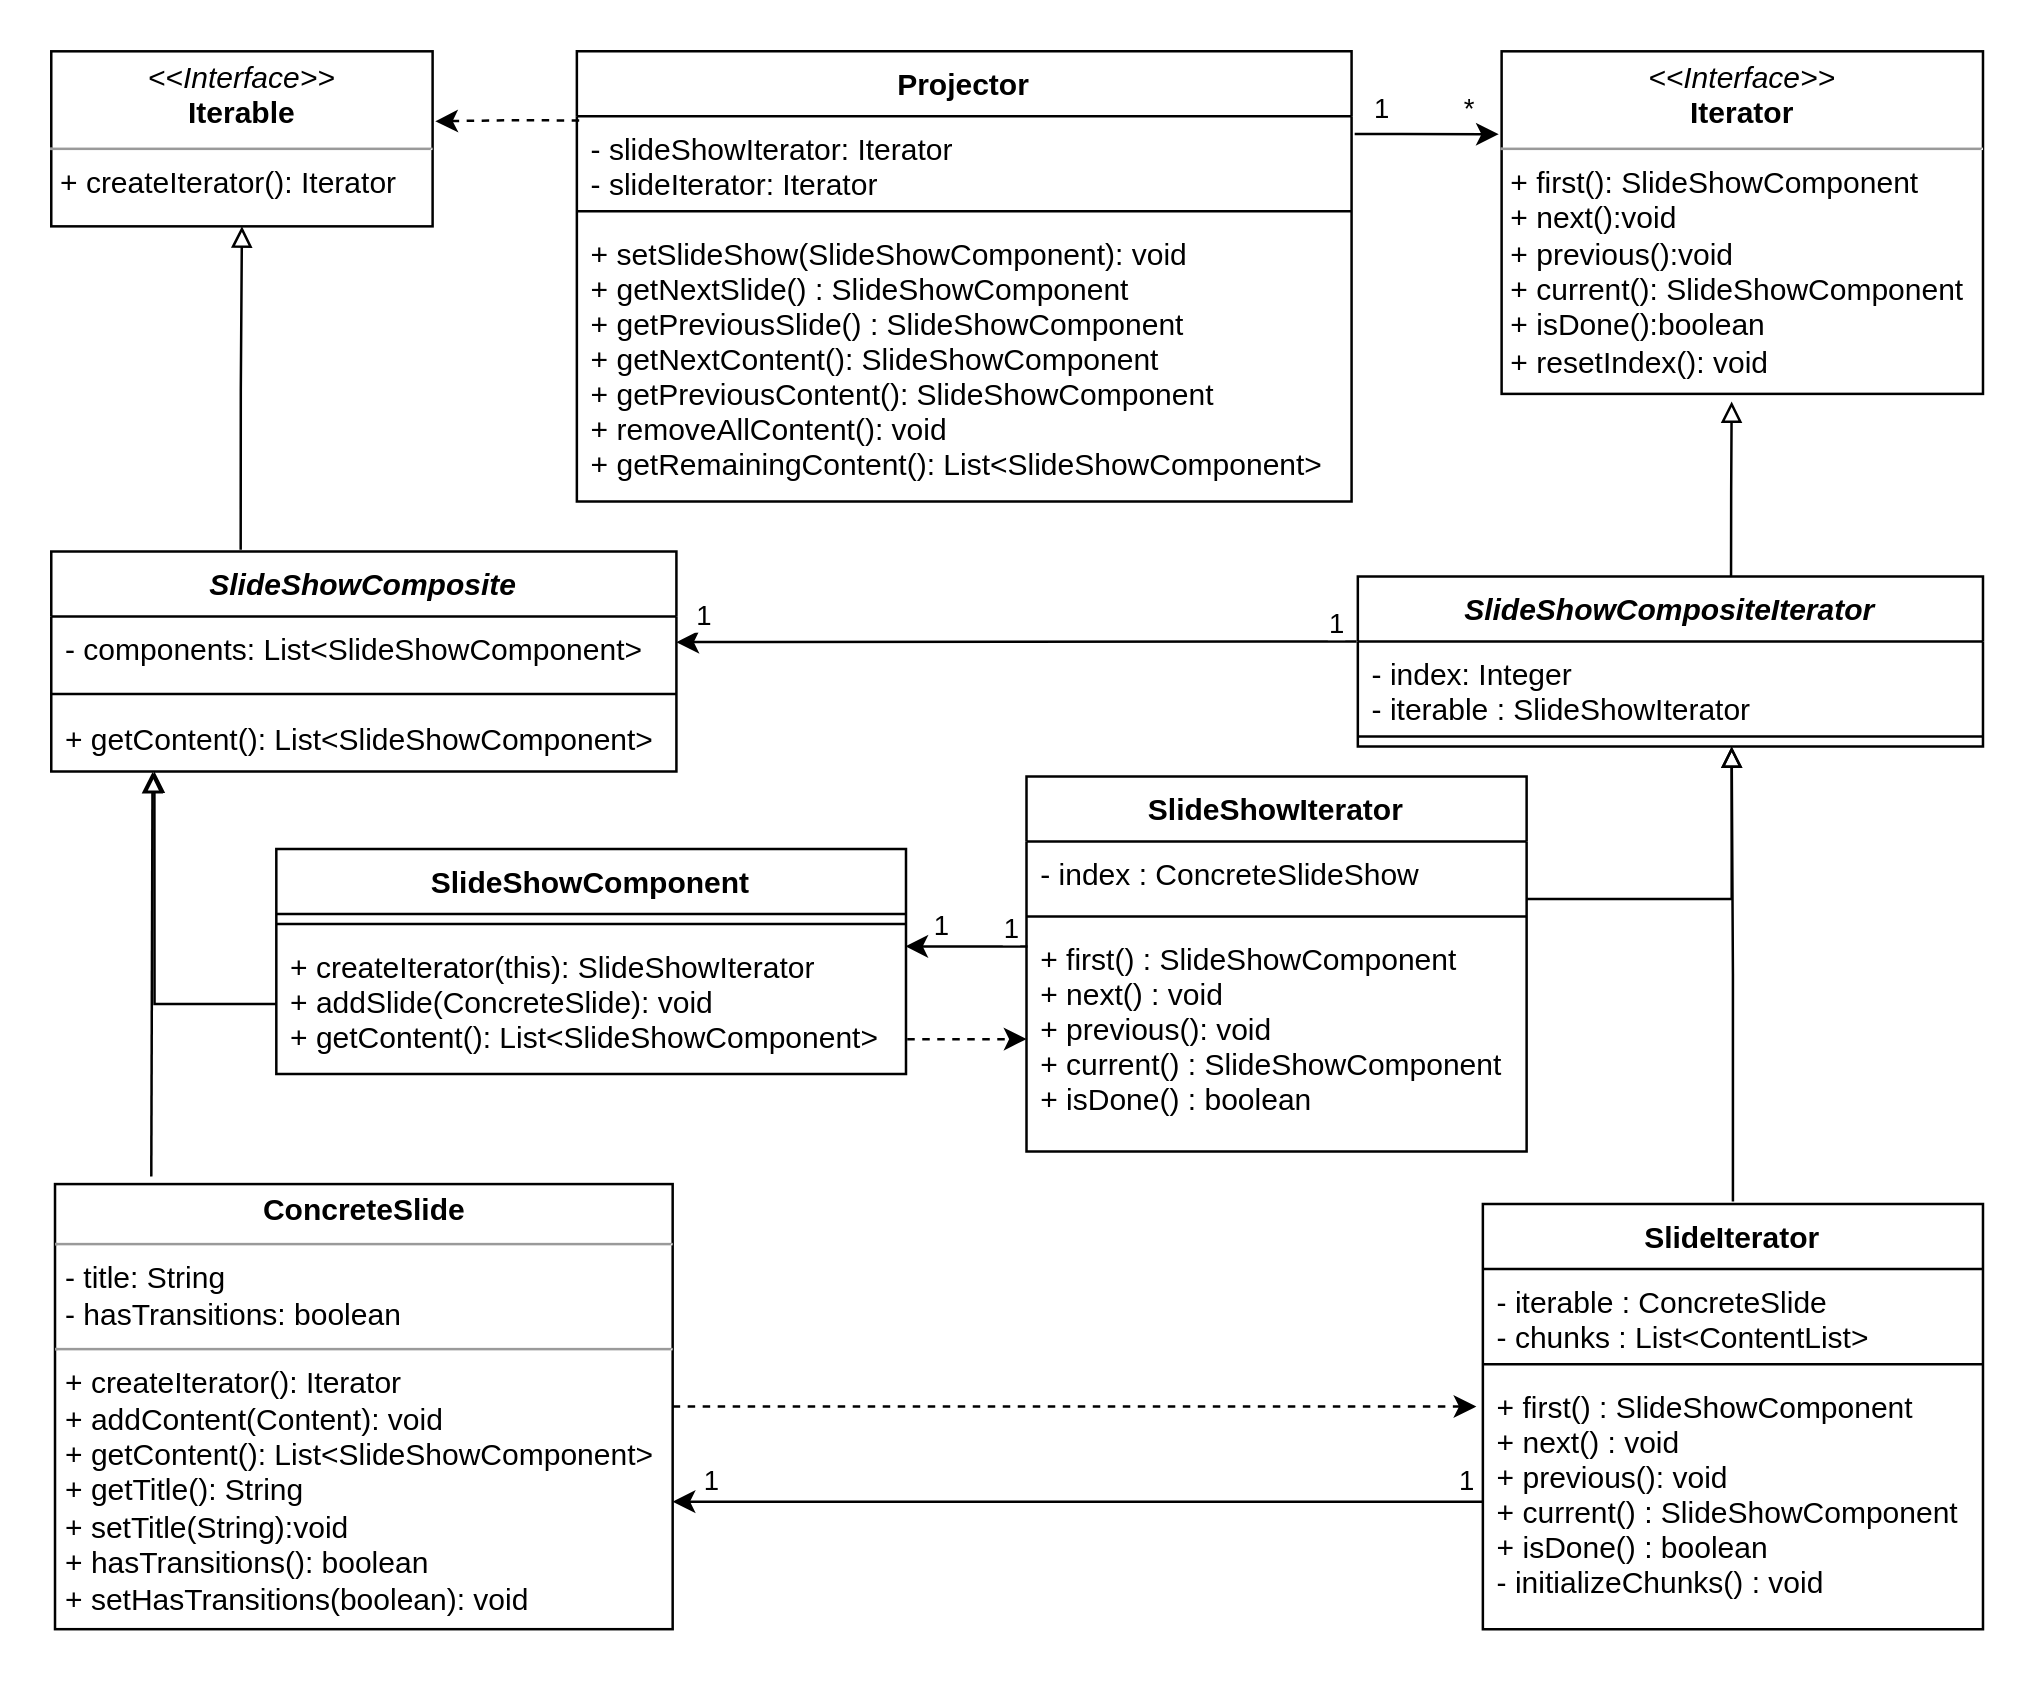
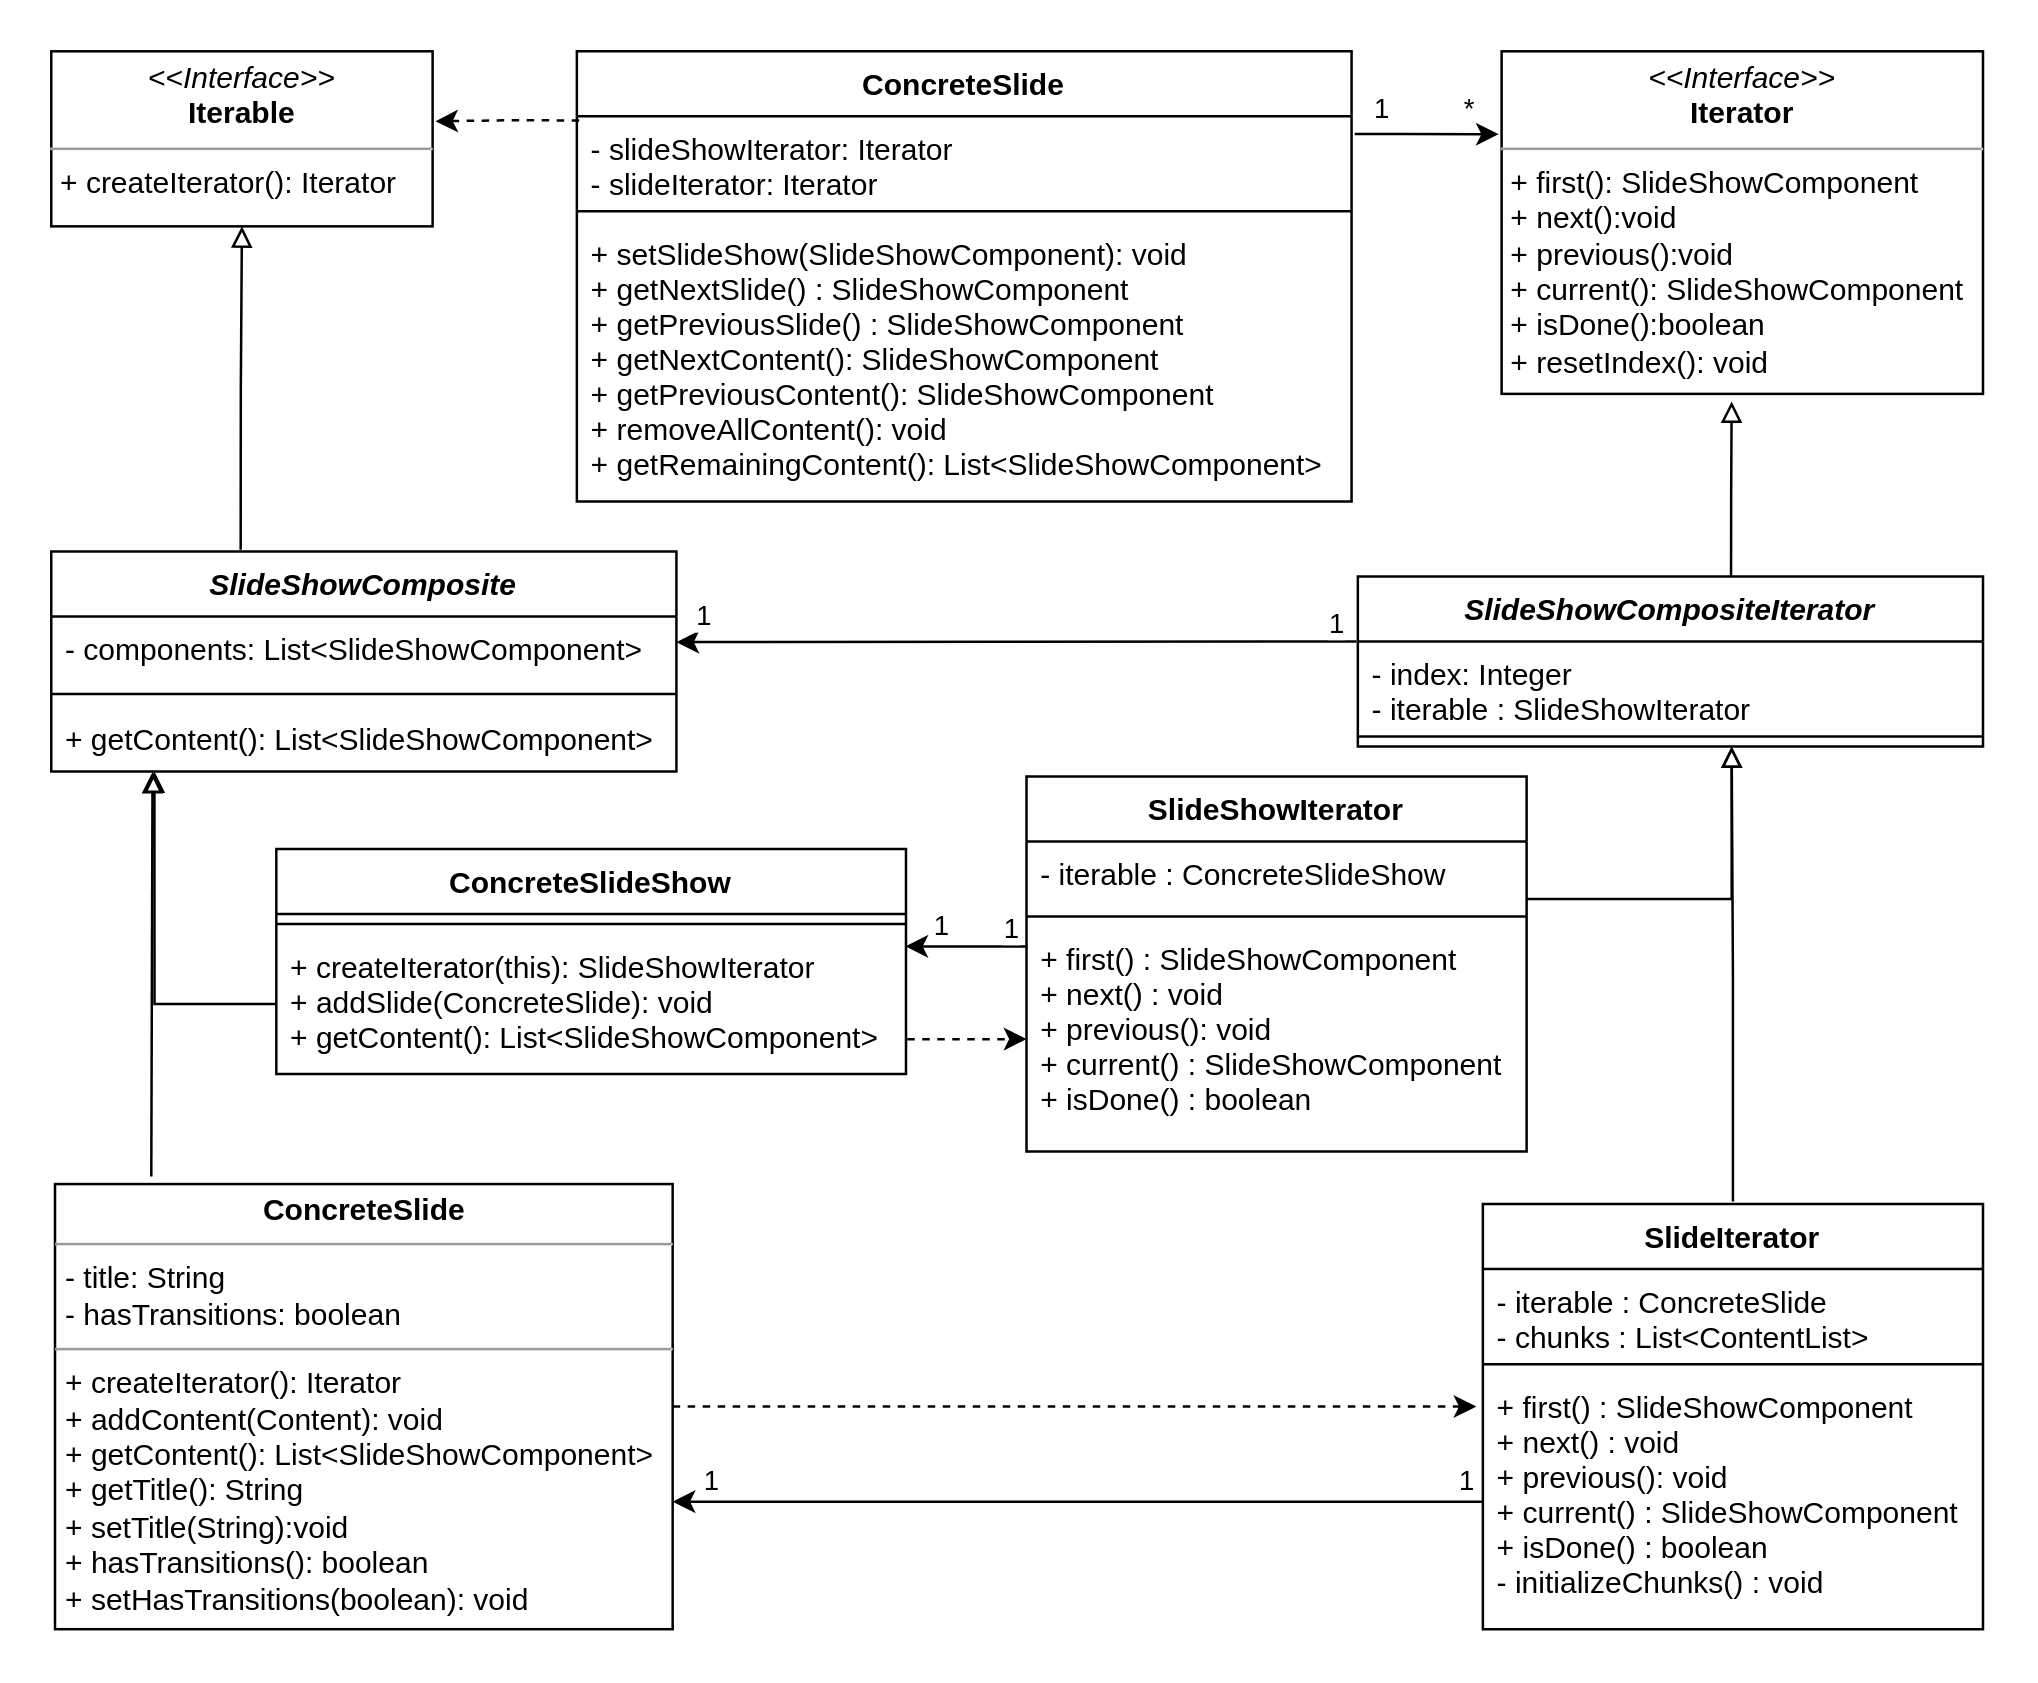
- <mxCell id="11" value="Projector" style="swimlane;fontStyle=1;align=center;verticalAlign=top;childLayout=stackLayout;horizontal=1;startSize=26;horizontalStack=0;resizeParent=1;resizeParentMax=0;resizeLast=0;collapsible=1;marginBottom=0;" vertex="1" parent="1"><mxGeometry x="230.19" y="20" width="309.81" height="180" as="geometry" /></mxCell>
+ <mxCell id="11" value="ConcreteSlide" style="swimlane;fontStyle=1;align=center;verticalAlign=top;childLayout=stackLayout;horizontal=1;startSize=26;horizontalStack=0;resizeParent=1;resizeParentMax=0;resizeLast=0;collapsible=1;marginBottom=0;" vertex="1" parent="1"><mxGeometry x="230.19" y="20" width="309.81" height="180" as="geometry" /></mxCell>
- <mxCell id="3" value="- index : ConcreteSlideShow" style="text;strokeColor=none;fillColor=none;align=left;verticalAlign=top;spacingLeft=4;spacingRight=4;overflow=hidden;rotatable=0;points=[[0,0.5],[1,0.5]];portConstraint=eastwest;" vertex="1" parent="2"><mxGeometry y="26" width="200" height="26" as="geometry" /></mxCell>
+ <mxCell id="3" value="- iterable : ConcreteSlideShow" style="text;strokeColor=none;fillColor=none;align=left;verticalAlign=top;spacingLeft=4;spacingRight=4;overflow=hidden;rotatable=0;points=[[0,0.5],[1,0.5]];portConstraint=eastwest;" vertex="1" parent="2"><mxGeometry y="26" width="200" height="26" as="geometry" /></mxCell>
- <mxCell id="23" value="SlideShowComponent" style="swimlane;fontStyle=1;align=center;verticalAlign=top;childLayout=stackLayout;horizontal=1;startSize=26;horizontalStack=0;resizeParent=1;resizeParentMax=0;resizeLast=0;collapsible=1;marginBottom=0;" vertex="1" parent="1"><mxGeometry x="110" y="339" width="251.81" height="90" as="geometry"><mxRectangle x="860" y="859" width="150" height="30" as="alternateBounds" /></mxGeometry></mxCell>
+ <mxCell id="23" value="ConcreteSlideShow" style="swimlane;fontStyle=1;align=center;verticalAlign=top;childLayout=stackLayout;horizontal=1;startSize=26;horizontalStack=0;resizeParent=1;resizeParentMax=0;resizeLast=0;collapsible=1;marginBottom=0;" vertex="1" parent="1"><mxGeometry x="110" y="339" width="251.81" height="90" as="geometry"><mxRectangle x="860" y="859" width="150" height="30" as="alternateBounds" /></mxGeometry></mxCell>
